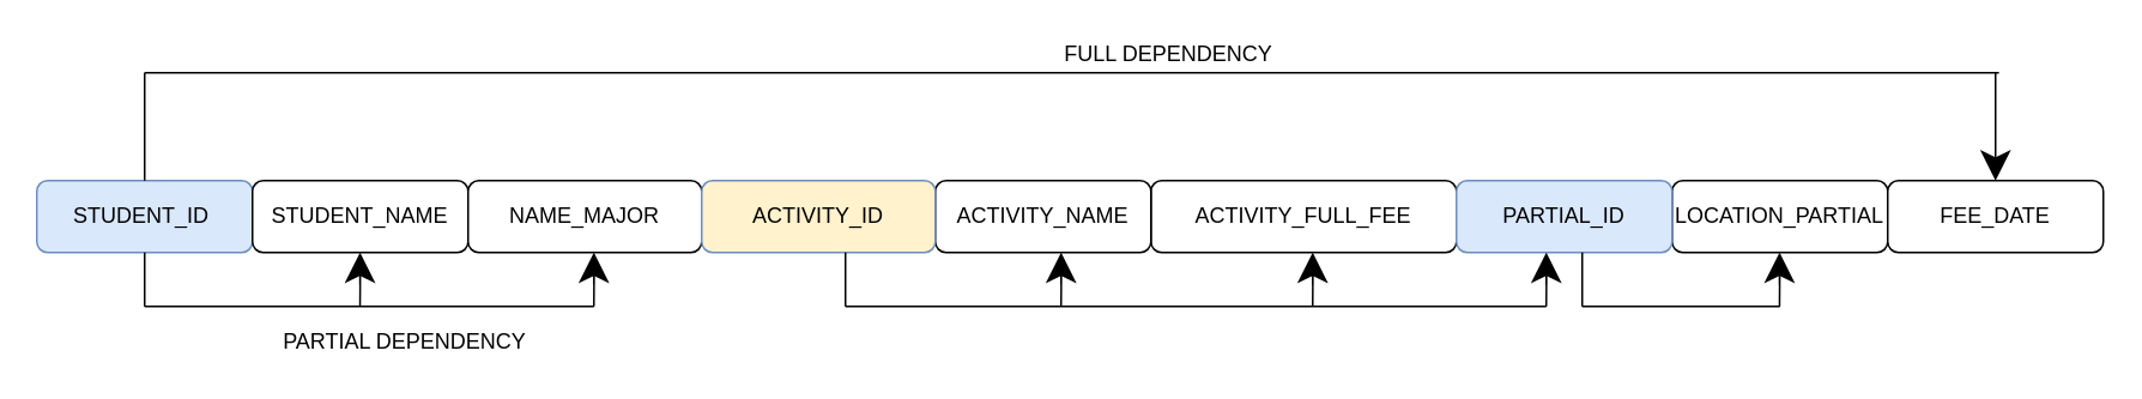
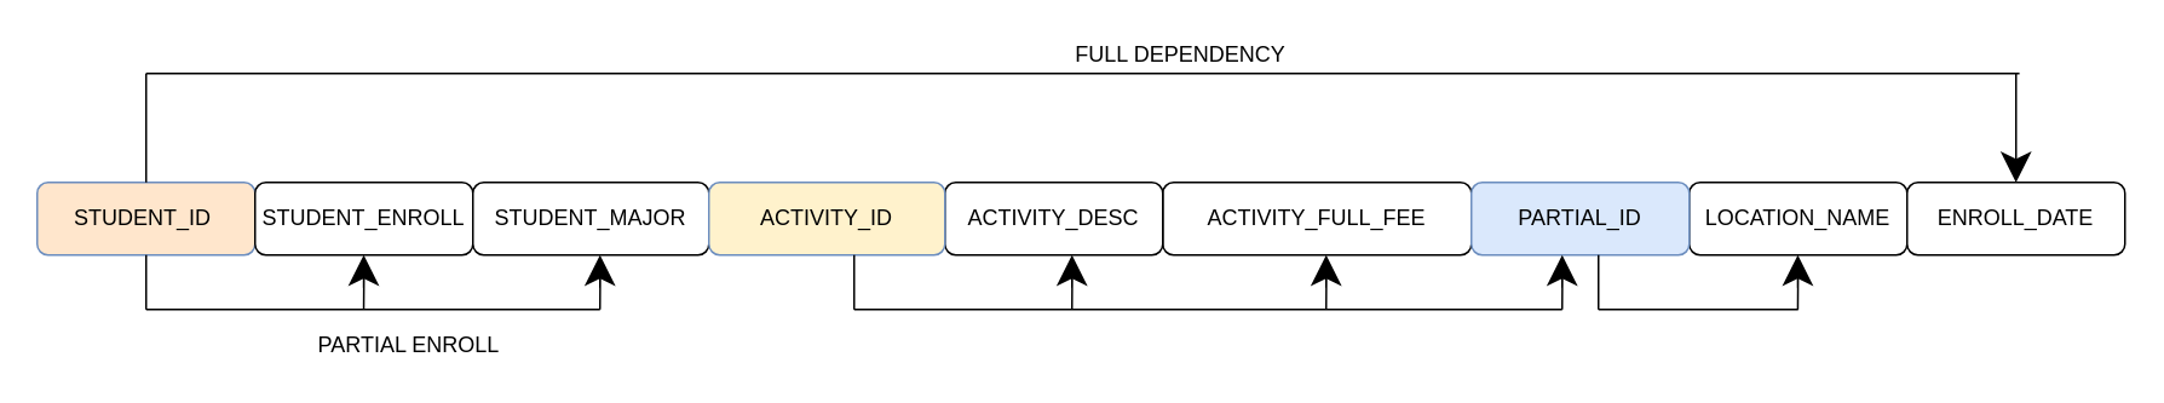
- <mxCell id="2" value="STUDENT_ID&lt;span style=&quot;white-space: pre&quot;&gt; &lt;/span&gt;" style="rounded=1;whiteSpace=wrap;html=1;hachureGap=4;pointerEvents=0;fillColor=#dae8fc;strokeColor=#6c8ebf;" vertex="1" parent="1"><mxGeometry x="20" y="100" width="120" height="40" as="geometry" /></mxCell>
+ <mxCell id="2" value="STUDENT_ID&lt;span style=&quot;white-space: pre&quot;&gt; &lt;/span&gt;" style="rounded=1;whiteSpace=wrap;html=1;hachureGap=4;pointerEvents=0;fillColor=#ffe6cc;strokeColor=#6c8ebf;" vertex="1" parent="1"><mxGeometry x="20" y="100" width="120" height="40" as="geometry" /></mxCell>
- <mxCell id="7" value="STUDENT_NAME" style="rounded=1;whiteSpace=wrap;html=1;hachureGap=4;pointerEvents=0;" vertex="1" parent="1"><mxGeometry x="140" y="100" width="120" height="40" as="geometry" /></mxCell>
+ <mxCell id="7" value="STUDENT_ENROLL" style="rounded=1;whiteSpace=wrap;html=1;hachureGap=4;pointerEvents=0;" vertex="1" parent="1"><mxGeometry x="140" y="100" width="120" height="40" as="geometry" /></mxCell>
- <mxCell id="8" value="NAME_MAJOR" style="rounded=1;whiteSpace=wrap;html=1;hachureGap=4;pointerEvents=0;" vertex="1" parent="1"><mxGeometry x="260" y="100" width="130" height="40" as="geometry" /></mxCell>
+ <mxCell id="8" value="STUDENT_MAJOR" style="rounded=1;whiteSpace=wrap;html=1;hachureGap=4;pointerEvents=0;" vertex="1" parent="1"><mxGeometry x="260" y="100" width="130" height="40" as="geometry" /></mxCell>
- <mxCell id="9" value="ACTIVITY_NAME" style="rounded=1;whiteSpace=wrap;html=1;hachureGap=4;pointerEvents=0;" vertex="1" parent="1"><mxGeometry x="520" y="100" width="120" height="40" as="geometry" /></mxCell>
+ <mxCell id="9" value="ACTIVITY_DESC" style="rounded=1;whiteSpace=wrap;html=1;hachureGap=4;pointerEvents=0;" vertex="1" parent="1"><mxGeometry x="520" y="100" width="120" height="40" as="geometry" /></mxCell>
- <mxCell id="3" value="LOCATION_PARTIAL" style="rounded=1;whiteSpace=wrap;html=1;hachureGap=4;pointerEvents=0;" vertex="1" parent="1"><mxGeometry x="930" y="100" width="120" height="40" as="geometry" /></mxCell>
+ <mxCell id="3" value="LOCATION_NAME" style="rounded=1;whiteSpace=wrap;html=1;hachureGap=4;pointerEvents=0;" vertex="1" parent="1"><mxGeometry x="930" y="100" width="120" height="40" as="geometry" /></mxCell>
- <mxCell id="5" value="FEE_DATE" style="rounded=1;whiteSpace=wrap;html=1;hachureGap=4;pointerEvents=0;" vertex="1" parent="1"><mxGeometry x="1050" y="100" width="120" height="40" as="geometry" /></mxCell>
+ <mxCell id="5" value="ENROLL_DATE" style="rounded=1;whiteSpace=wrap;html=1;hachureGap=4;pointerEvents=0;" vertex="1" parent="1"><mxGeometry x="1050" y="100" width="120" height="40" as="geometry" /></mxCell>
- <mxCell id="19" value="PARTIAL DEPENDENCY" style="text;html=1;strokeColor=none;fillColor=none;align=center;verticalAlign=middle;whiteSpace=wrap;rounded=0;hachureGap=4;pointerEvents=0;" vertex="1" parent="1"><mxGeometry x="150" y="180" width="150" height="20" as="geometry" /></mxCell>
+ <mxCell id="19" value="PARTIAL ENROLL" style="text;html=1;strokeColor=none;fillColor=none;align=center;verticalAlign=middle;whiteSpace=wrap;rounded=0;hachureGap=4;pointerEvents=0;" vertex="1" parent="1"><mxGeometry x="150" y="180" width="150" height="20" as="geometry" /></mxCell>
